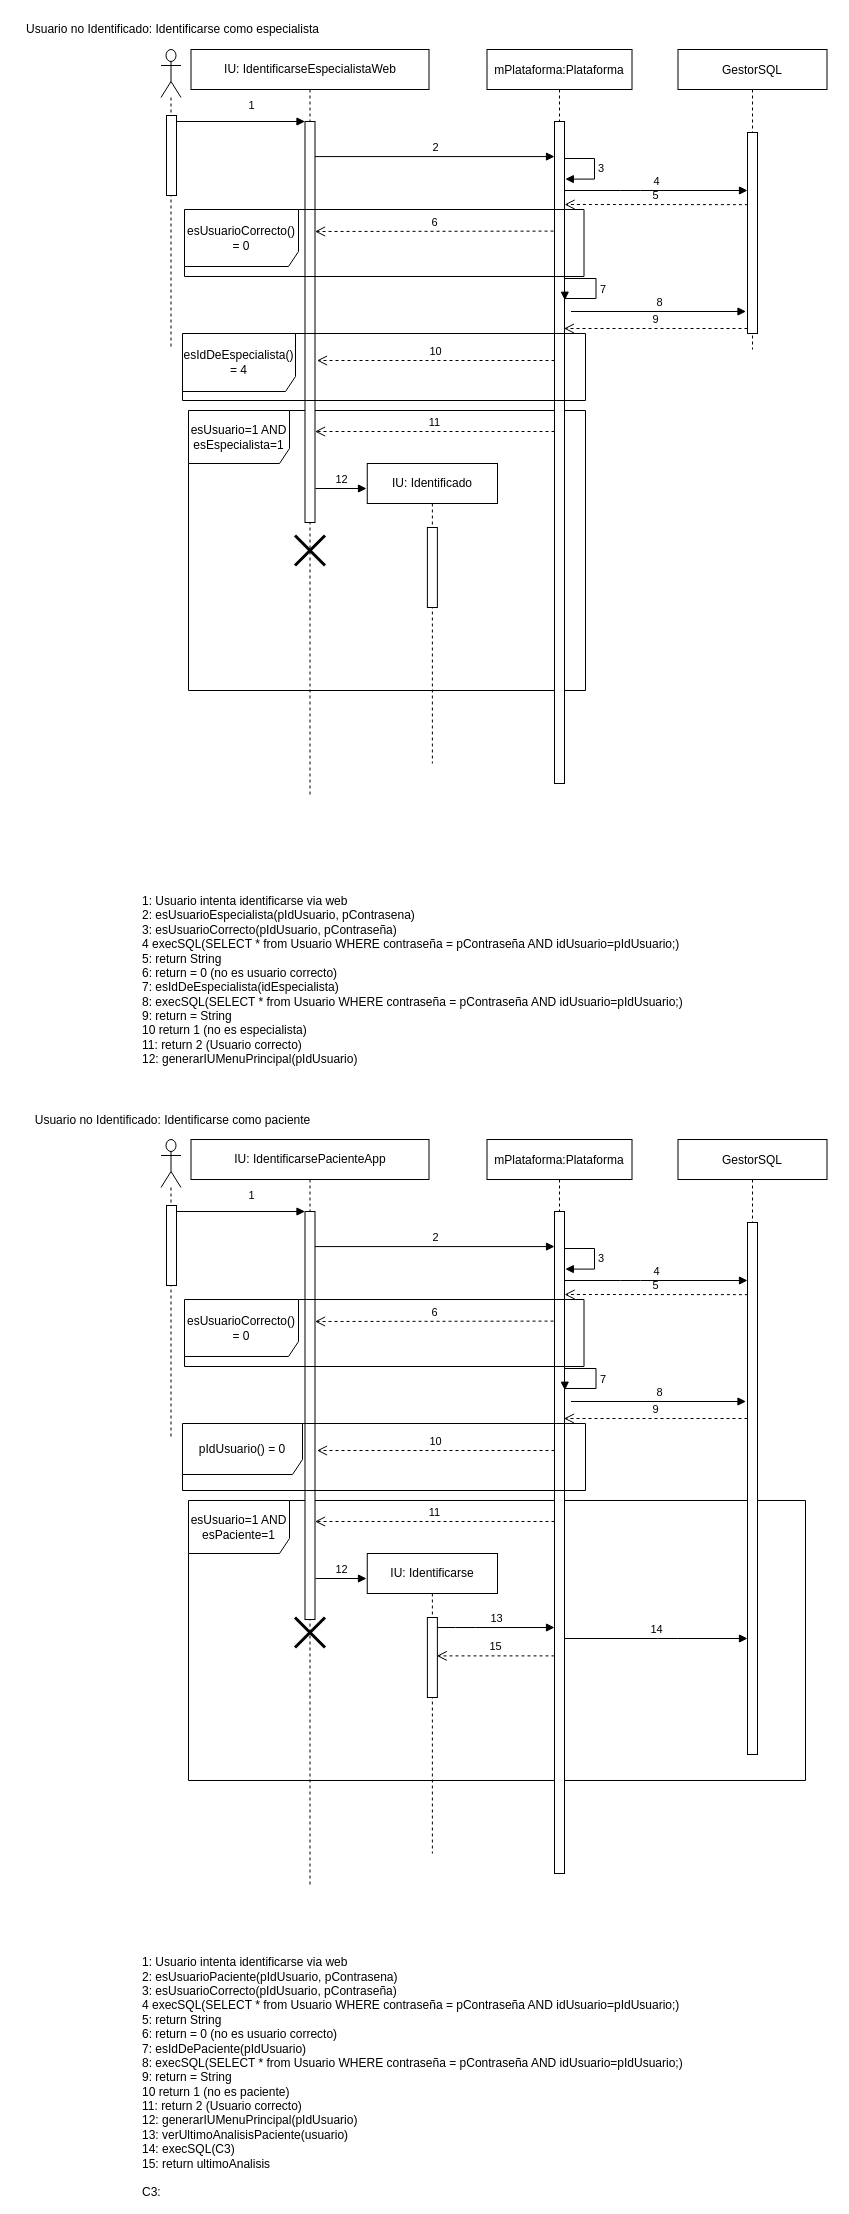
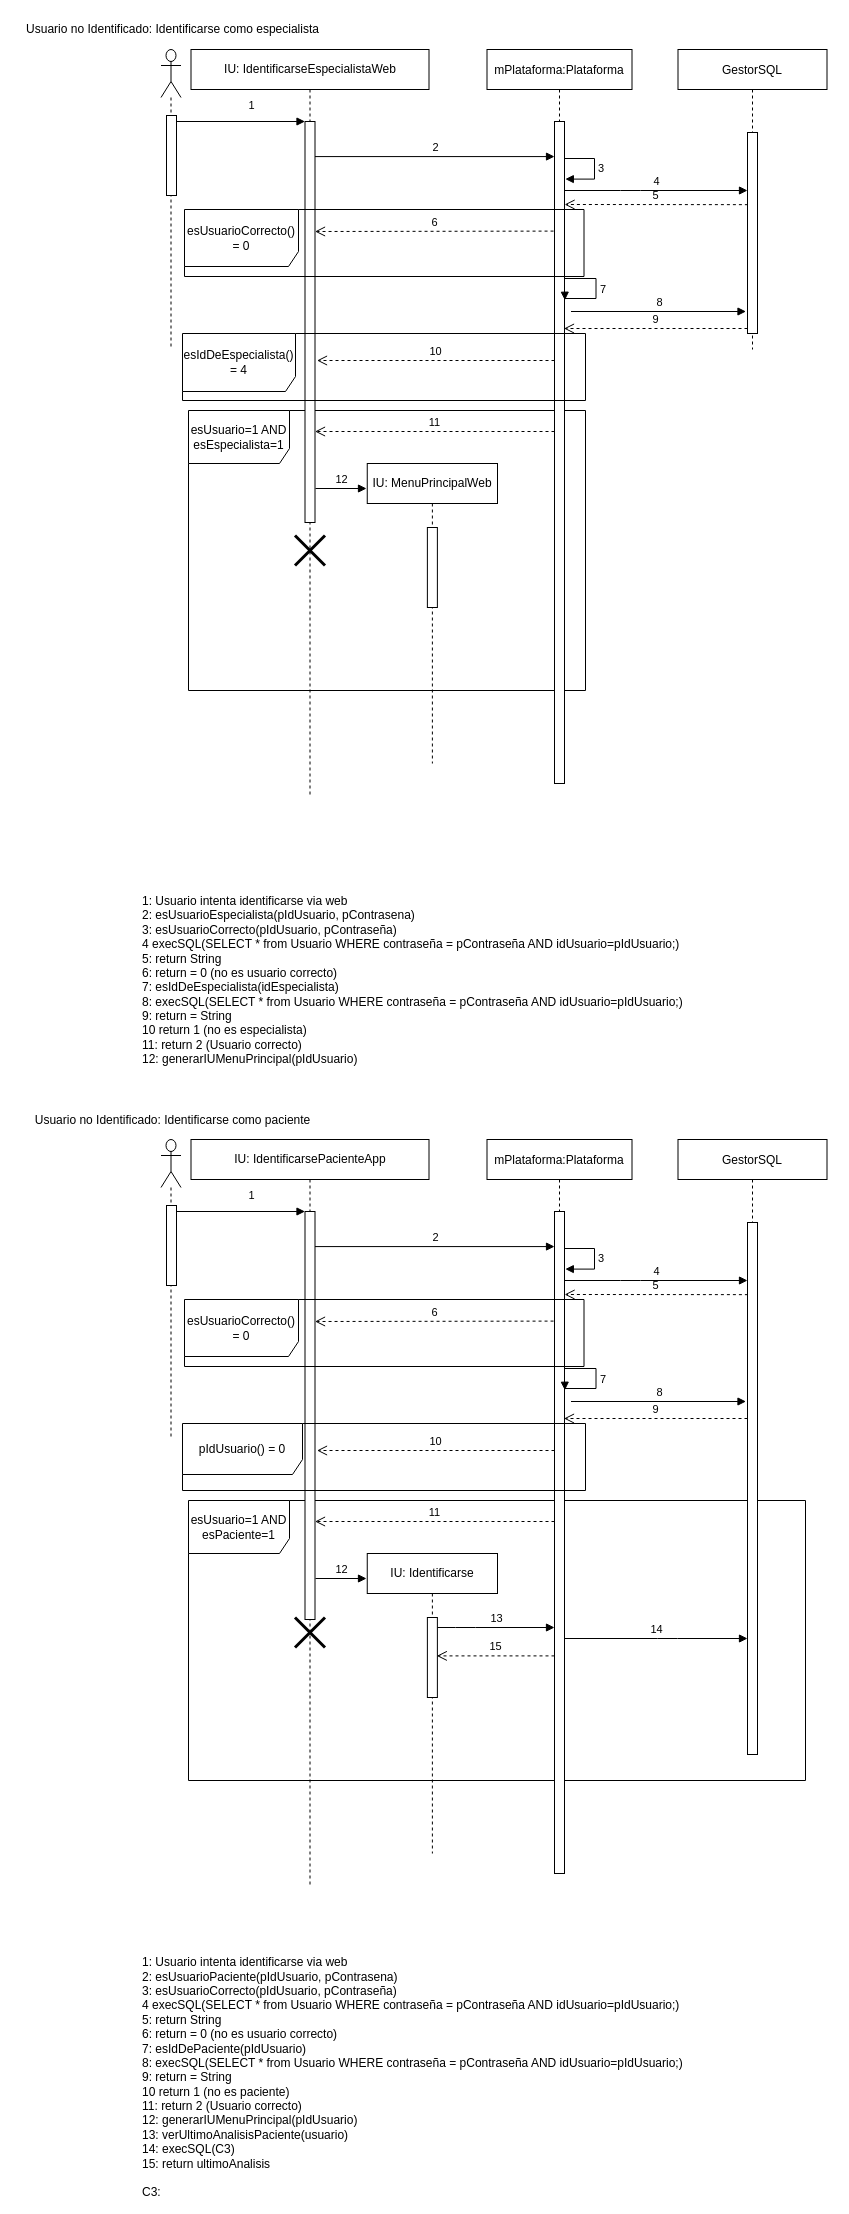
- <mxCell id="26" value="IU: Identificado" style="shape=umlLifeline;perimeter=lifelinePerimeter;whiteSpace=wrap;html=1;container=1;collapsible=0;recursiveResize=0;outlineConnect=0;" parent="1" vertex="1"><mxGeometry x="366.75" y="463" width="130.25" height="300" as="geometry" /></mxCell>
+ <mxCell id="26" value="IU: MenuPrincipalWeb" style="shape=umlLifeline;perimeter=lifelinePerimeter;whiteSpace=wrap;html=1;container=1;collapsible=0;recursiveResize=0;outlineConnect=0;" parent="1" vertex="1"><mxGeometry x="366.75" y="463" width="130.25" height="300" as="geometry" /></mxCell>
